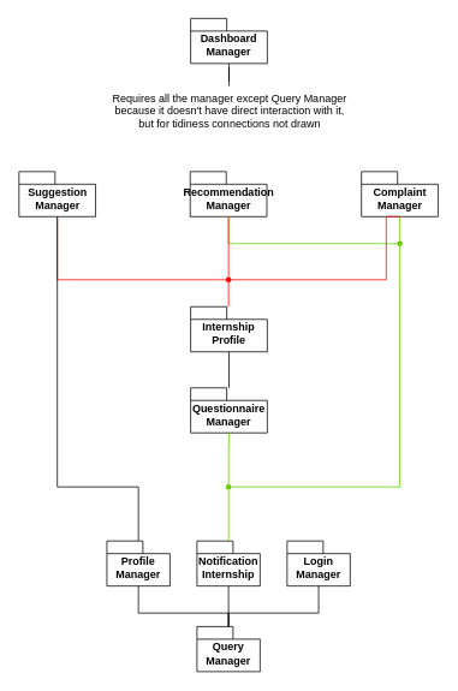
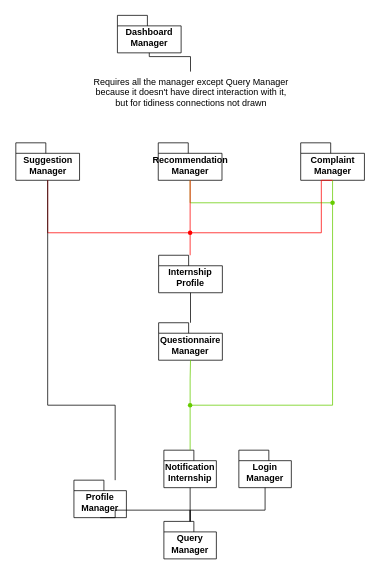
- <mxCell id="28" value="Dashboard Manager" style="shape=folder;fontStyle=1;spacingTop=10;tabWidth=40;tabHeight=14;tabPosition=left;html=1;whiteSpace=wrap;" vertex="1" parent="1"><mxGeometry x="211" y="20" width="85" height="50" as="geometry" /></mxCell>
+ <mxCell id="28" value="Dashboard Manager" style="shape=folder;fontStyle=1;spacingTop=10;tabWidth=40;tabHeight=14;tabPosition=left;html=1;whiteSpace=wrap;" vertex="1" parent="1"><mxGeometry x="156" y="20" width="85" height="50" as="geometry" /></mxCell>
- <mxCell id="5" value="Profile Manager" style="shape=folder;fontStyle=1;spacingTop=10;tabWidth=40;tabHeight=14;tabPosition=left;html=1;whiteSpace=wrap;" vertex="1" parent="1"><mxGeometry x="118" y="600" width="70" height="50" as="geometry" /></mxCell>
+ <mxCell id="5" value="Profile Manager" style="shape=folder;fontStyle=1;spacingTop=10;tabWidth=40;tabHeight=14;tabPosition=left;html=1;whiteSpace=wrap;" vertex="1" parent="1"><mxGeometry x="98" y="640" width="70" height="50" as="geometry" /></mxCell>
